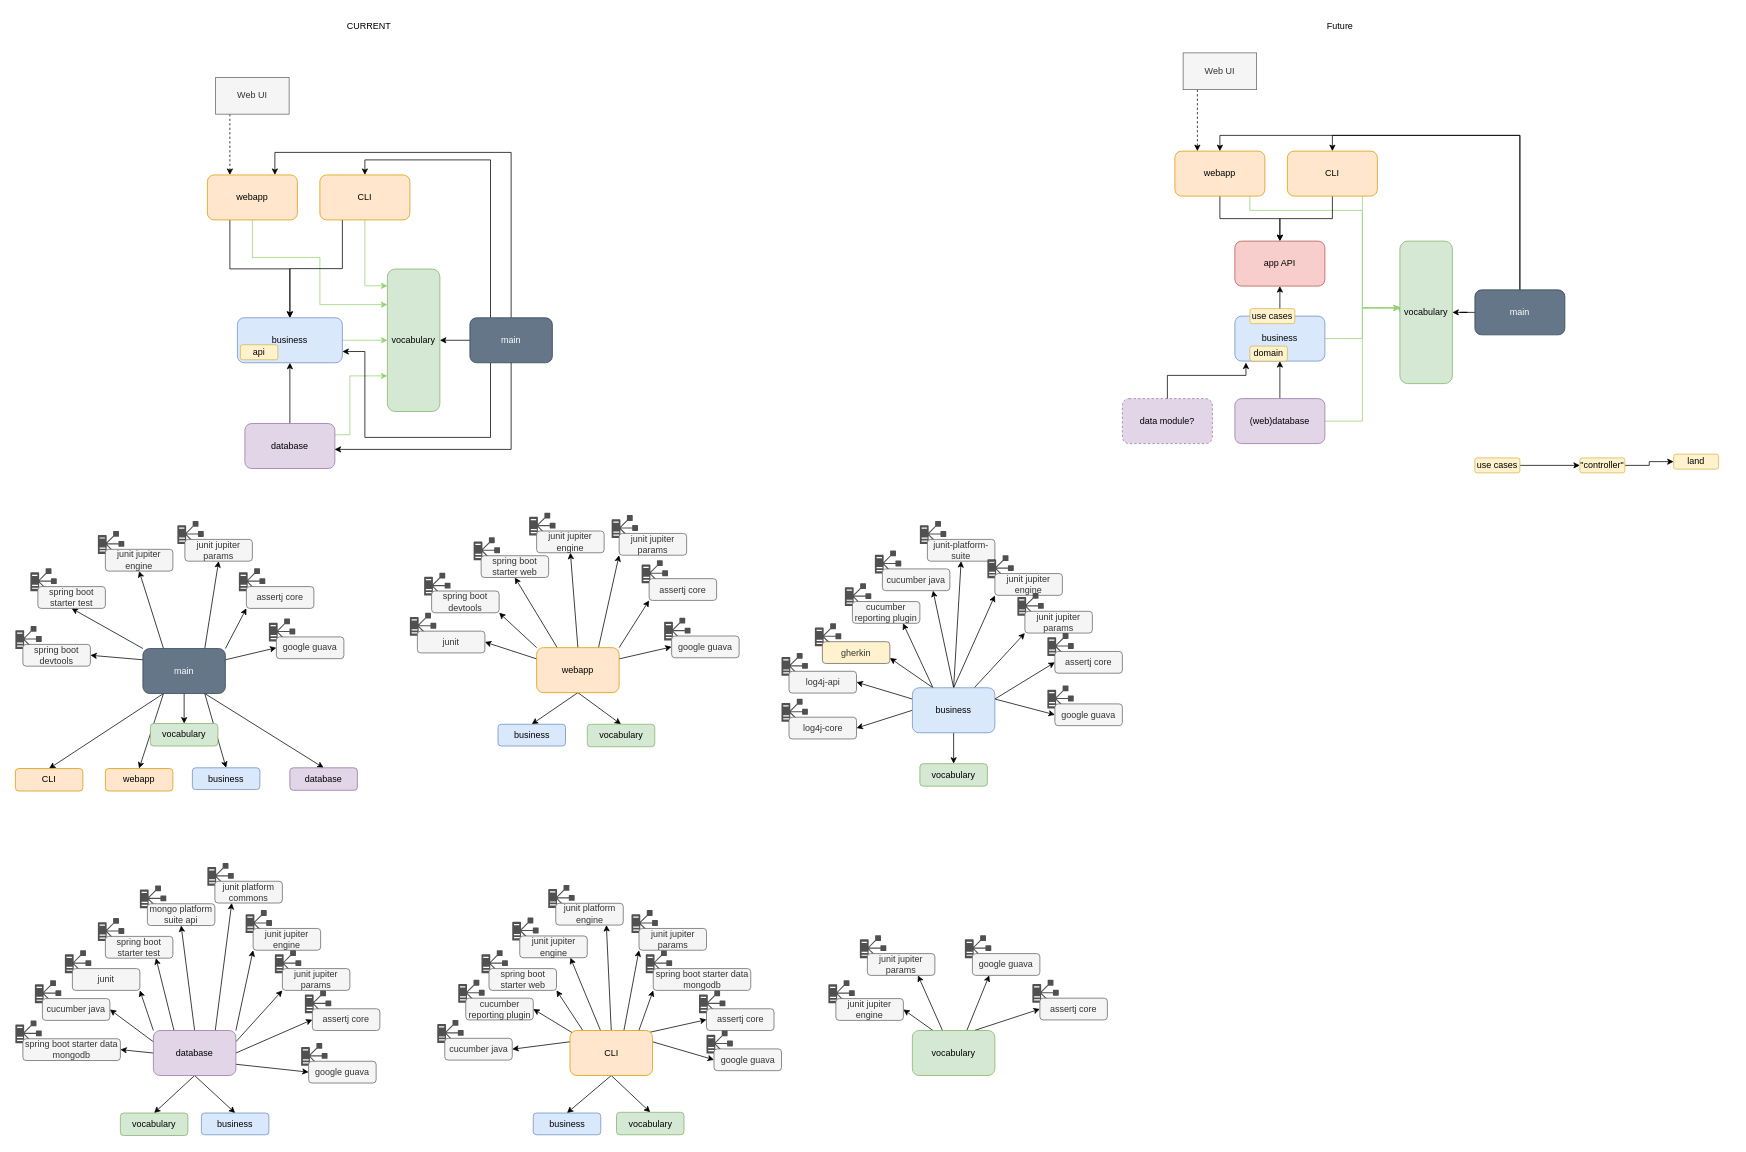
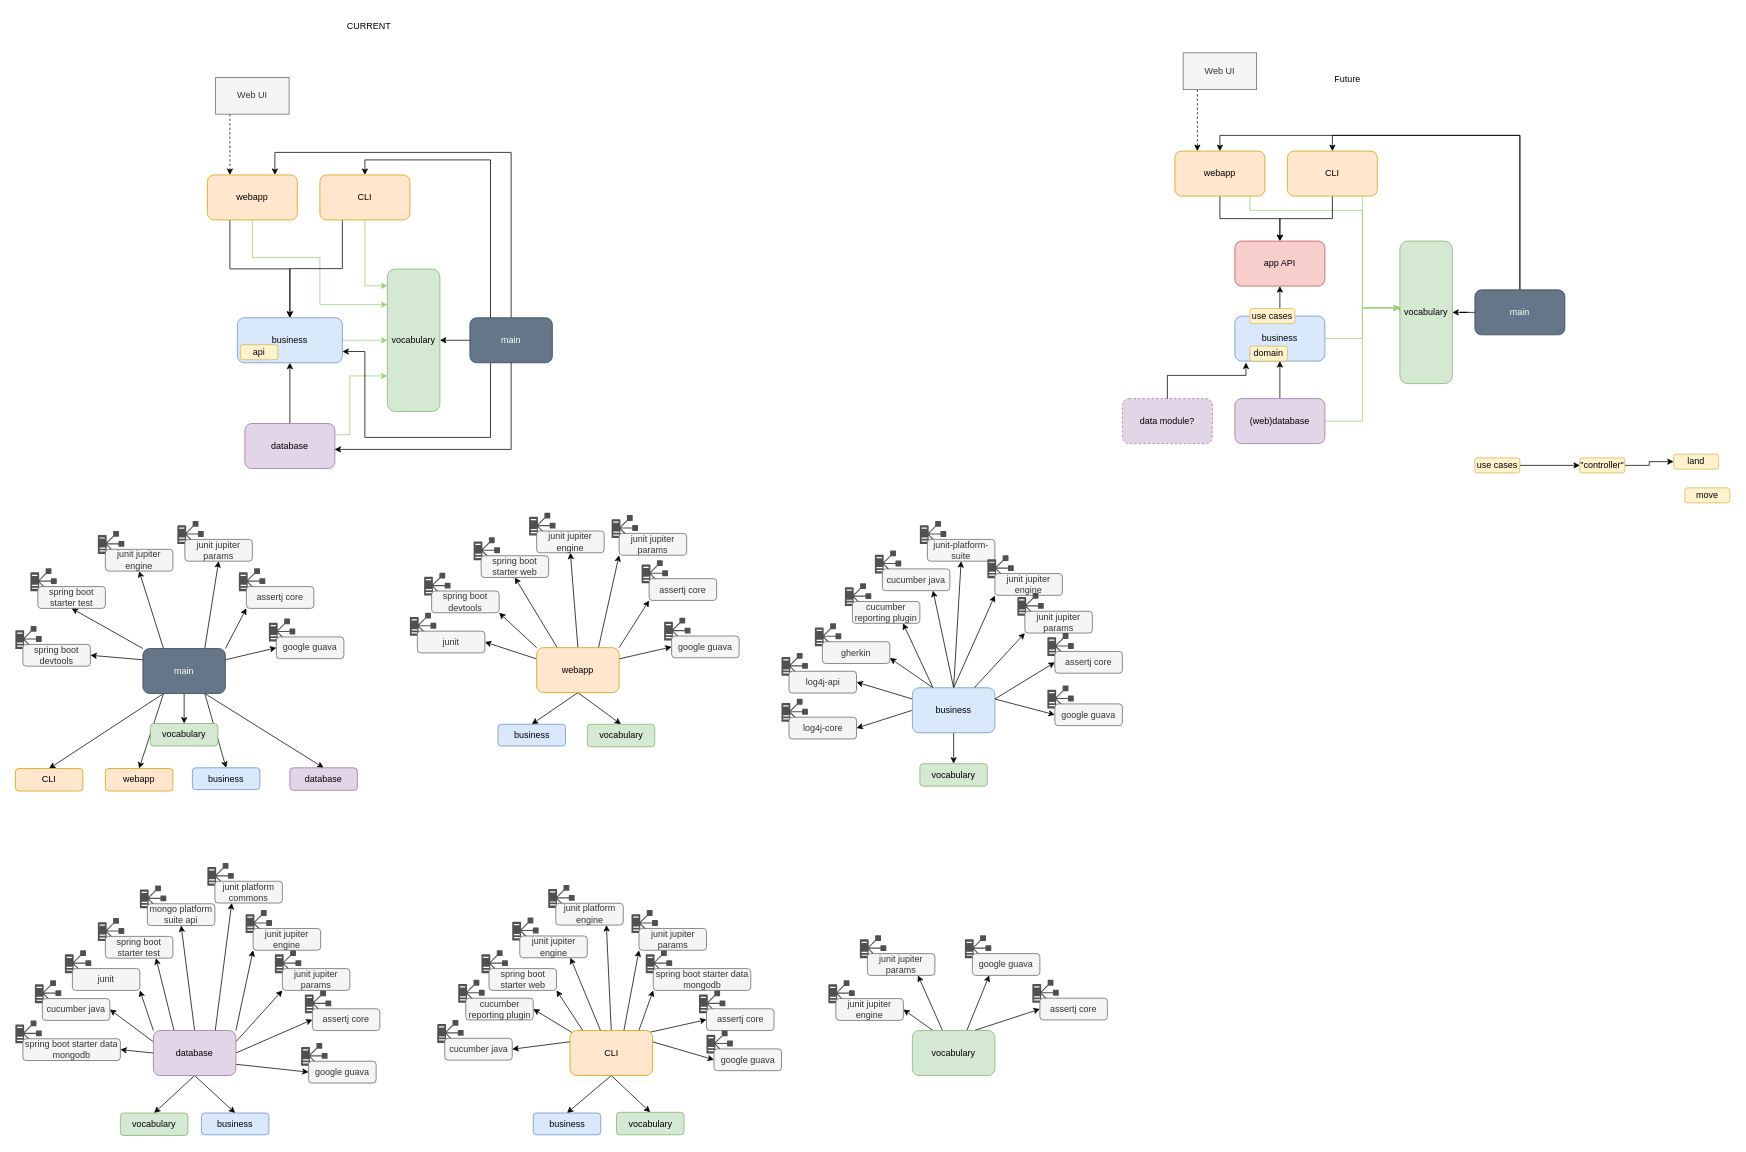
- <mxCell id="25" value="Future" style="text;html=1;align=center;verticalAlign=middle;resizable=0;points=[];autosize=1;strokeColor=none;fillColor=none;" vertex="1" parent="1"><mxGeometry x="1756" y="20" width="60" height="30" as="geometry" /></mxCell>
+ <mxCell id="25" value="Future" style="text;html=1;align=center;verticalAlign=middle;resizable=0;points=[];autosize=1;strokeColor=none;fillColor=none;" vertex="1" parent="1"><mxGeometry x="1766" y="90" width="60" height="30" as="geometry" /></mxCell>
+ <mxCell id="42" value="move" style="rounded=1;whiteSpace=wrap;html=1;fillColor=#fff2cc;strokeColor=#d6b656;" vertex="1" parent="1"><mxGeometry x="2246" y="650" width="60" height="20" as="geometry" /></mxCell>
- <mxCell id="238" value="gherkin" style="whiteSpace=wrap;html=1;fillColor=#fff2cc;strokeColor=#666666;rounded=1;fontColor=#333333;" vertex="1" parent="236"><mxGeometry x="10" y="24.5" width="90" height="29.03" as="geometry" /></mxCell>
+ <mxCell id="238" value="gherkin" style="whiteSpace=wrap;html=1;fillColor=#f5f5f5;strokeColor=#666666;rounded=1;fontColor=#333333;" vertex="1" parent="236"><mxGeometry x="10" y="24.5" width="90" height="29.03" as="geometry" /></mxCell>
